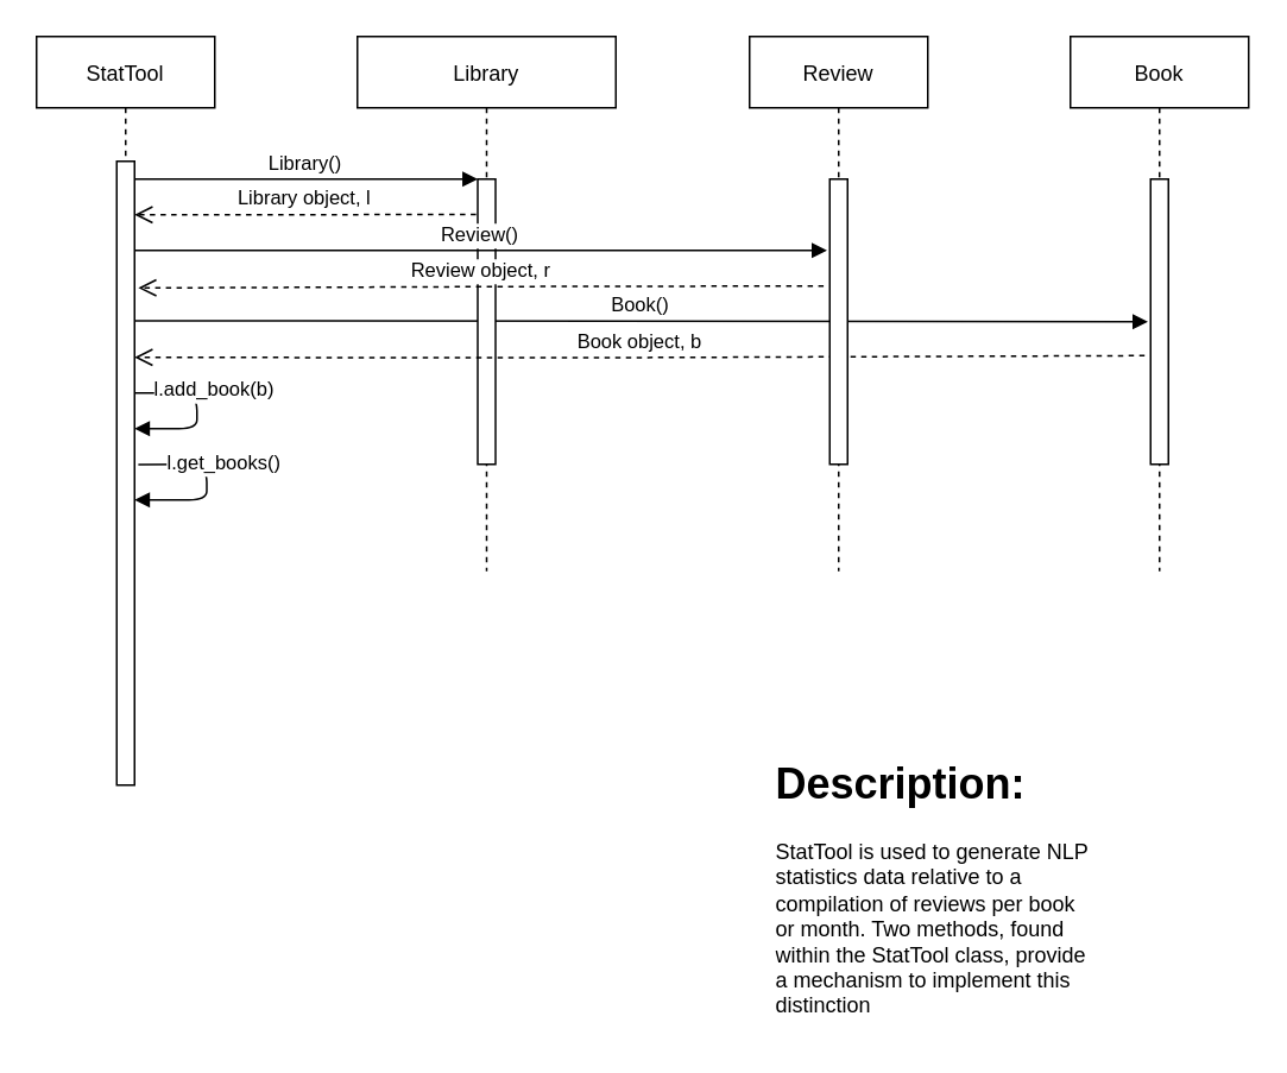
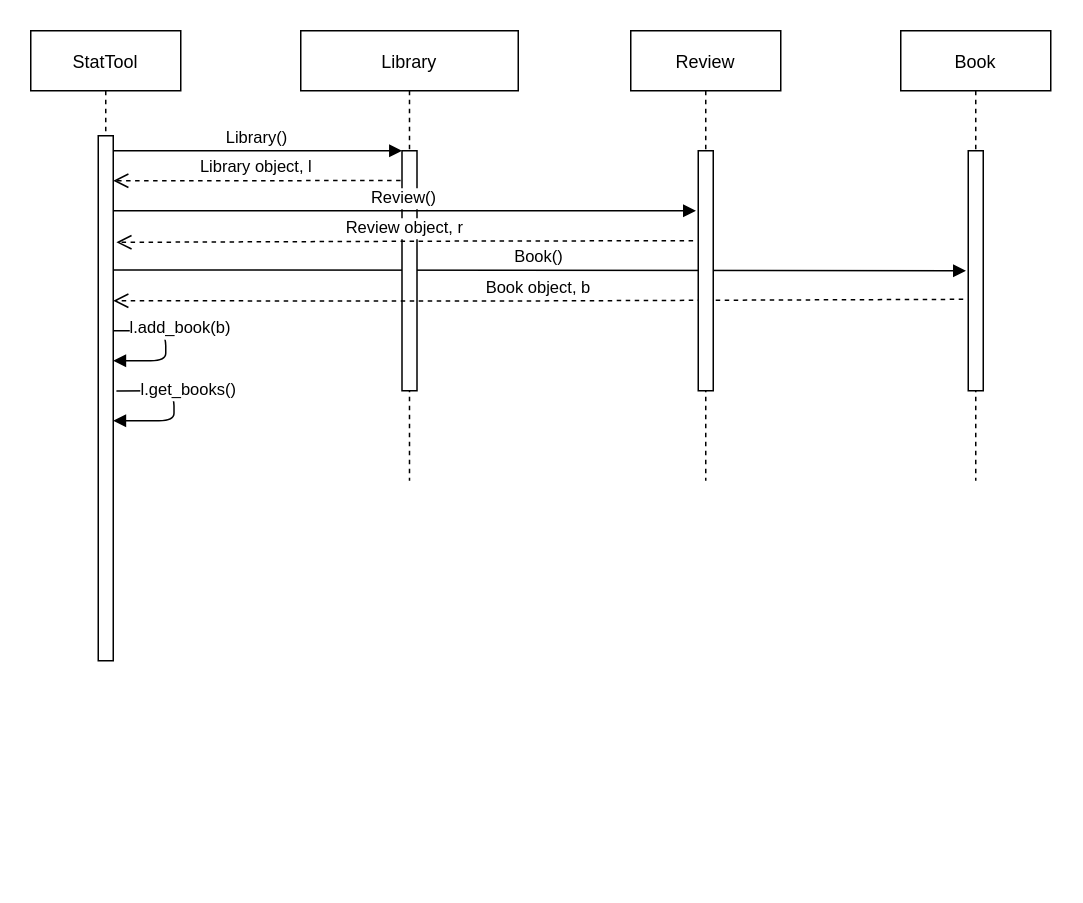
- <mxCell id="18" value="&lt;h1&gt;Description:&lt;/h1&gt;&lt;p&gt;StatTool is used to generate NLP statistics data relative to a compilation of reviews per book or month. Two methods, found within the StatTool class, provide a mechanism to implement this distinction&lt;/p&gt;" style="text;html=1;strokeColor=none;fillColor=none;spacing=5;spacingTop=-20;whiteSpace=wrap;overflow=hidden;rounded=0;" vertex="1" parent="1"><mxGeometry x="430" y="420" width="190" height="160" as="geometry" /></mxCell>
